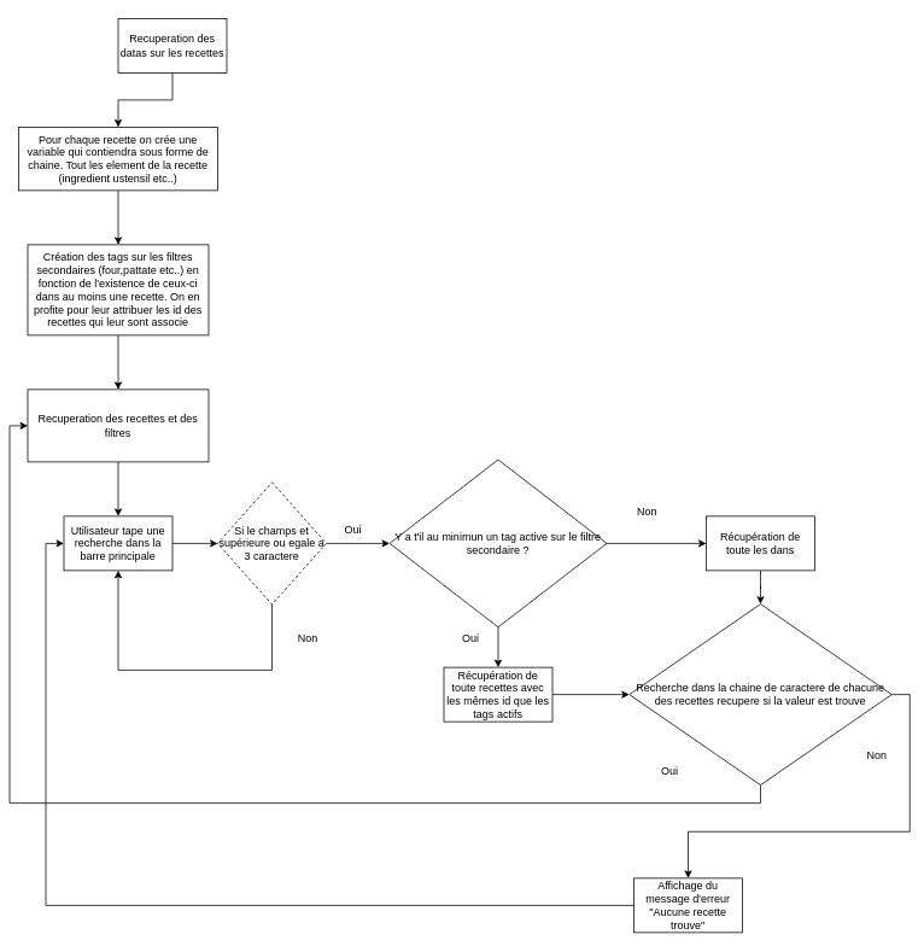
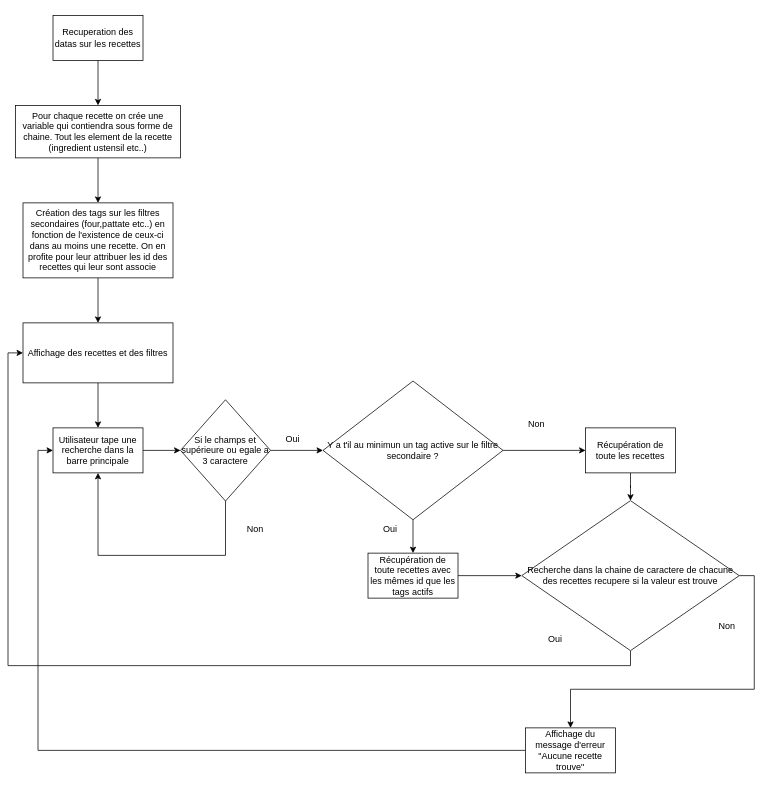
- <mxCell id="3" value="Recuperation des datas sur les recettes" style="rounded=0;whiteSpace=wrap;html=1;" vertex="1" parent="1"><mxGeometry x="130" y="20" width="120" height="60" as="geometry" /></mxCell>
+ <mxCell id="3" value="Recuperation des datas sur les recettes" style="rounded=0;whiteSpace=wrap;html=1;" vertex="1" parent="1"><mxGeometry x="70" y="20" width="120" height="60" as="geometry" /></mxCell>
- <mxCell id="9" value="Recuperation des recettes et des filtres" style="rounded=0;whiteSpace=wrap;html=1;" vertex="1" parent="1"><mxGeometry x="30" y="430" width="200" height="80" as="geometry" /></mxCell>
+ <mxCell id="9" value="Affichage des recettes et des filtres" style="rounded=0;whiteSpace=wrap;html=1;" vertex="1" parent="1"><mxGeometry x="30" y="430" width="200" height="80" as="geometry" /></mxCell>
- <mxCell id="14" value="Si le champs et supérieure ou egale a 3 caractere" style="rhombus;whiteSpace=wrap;html=1;dashed=1;" vertex="1" parent="1"><mxGeometry x="240" y="532.5" width="120" height="135" as="geometry" /></mxCell>
+ <mxCell id="14" value="Si le champs et supérieure ou egale a 3 caractere" style="rhombus;whiteSpace=wrap;html=1;" vertex="1" parent="1"><mxGeometry x="240" y="532.5" width="120" height="135" as="geometry" /></mxCell>
- <mxCell id="19" value="Récupération de toute les dans" style="rounded=0;whiteSpace=wrap;html=1;" vertex="1" parent="1"><mxGeometry x="780" y="570" width="120" height="60" as="geometry" /></mxCell>
+ <mxCell id="19" value="Récupération de toute les recettes" style="rounded=0;whiteSpace=wrap;html=1;" vertex="1" parent="1"><mxGeometry x="780" y="570" width="120" height="60" as="geometry" /></mxCell>
